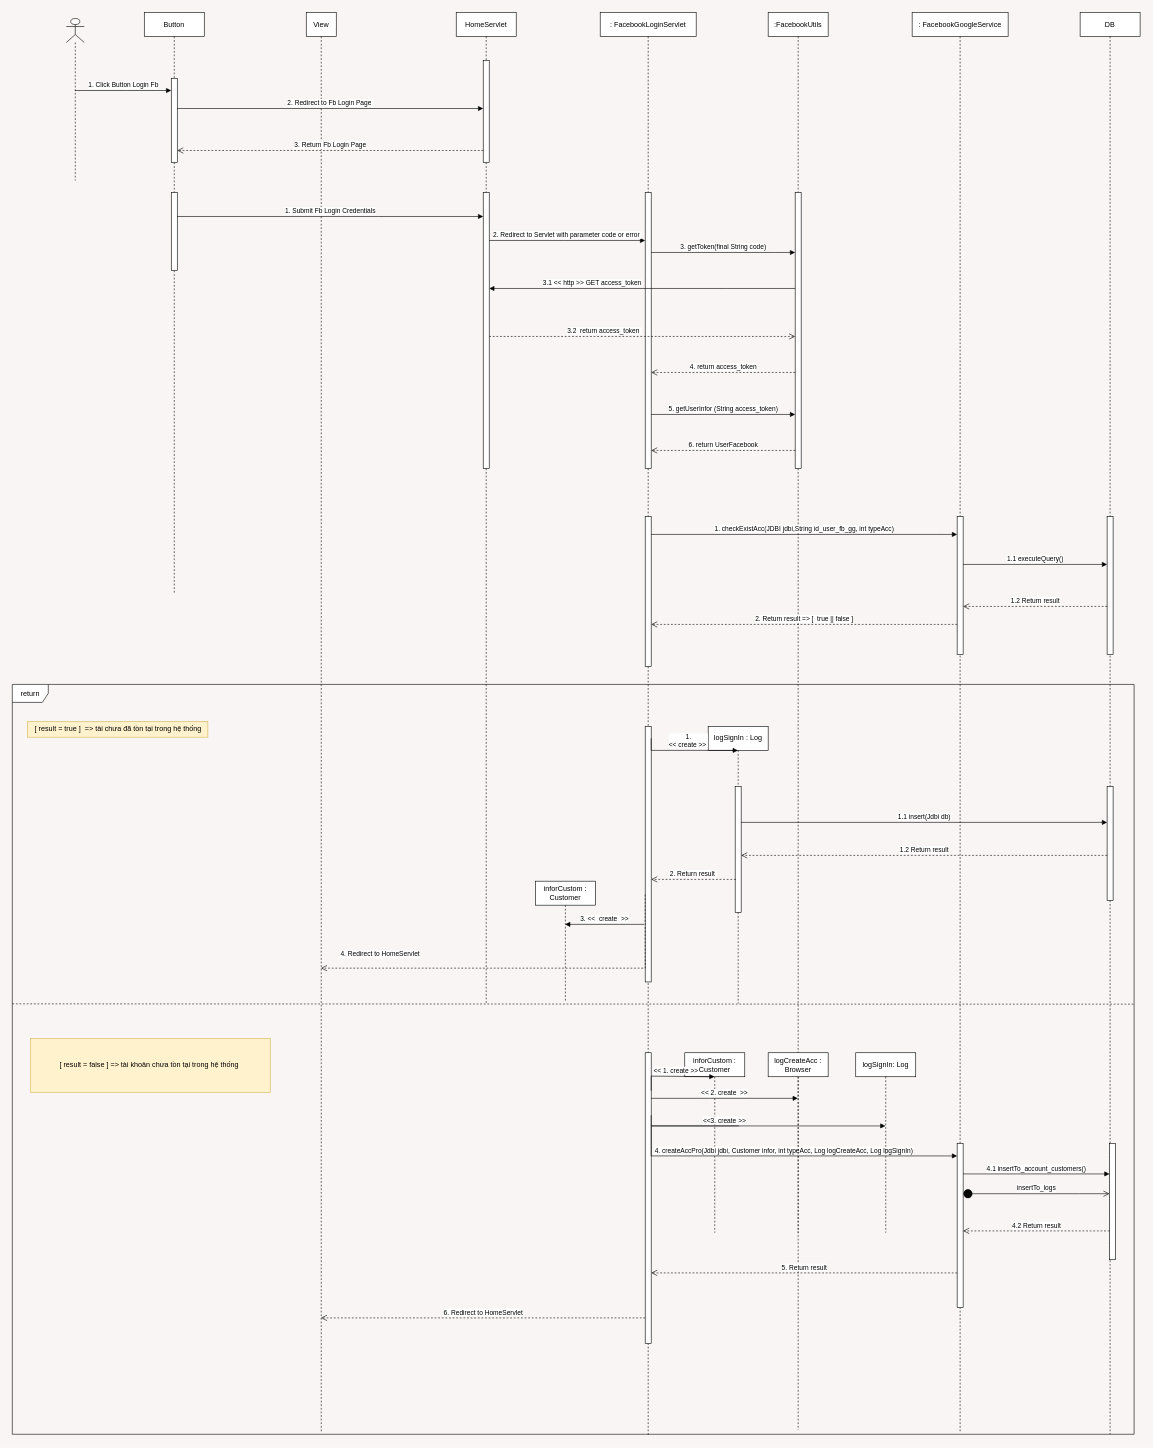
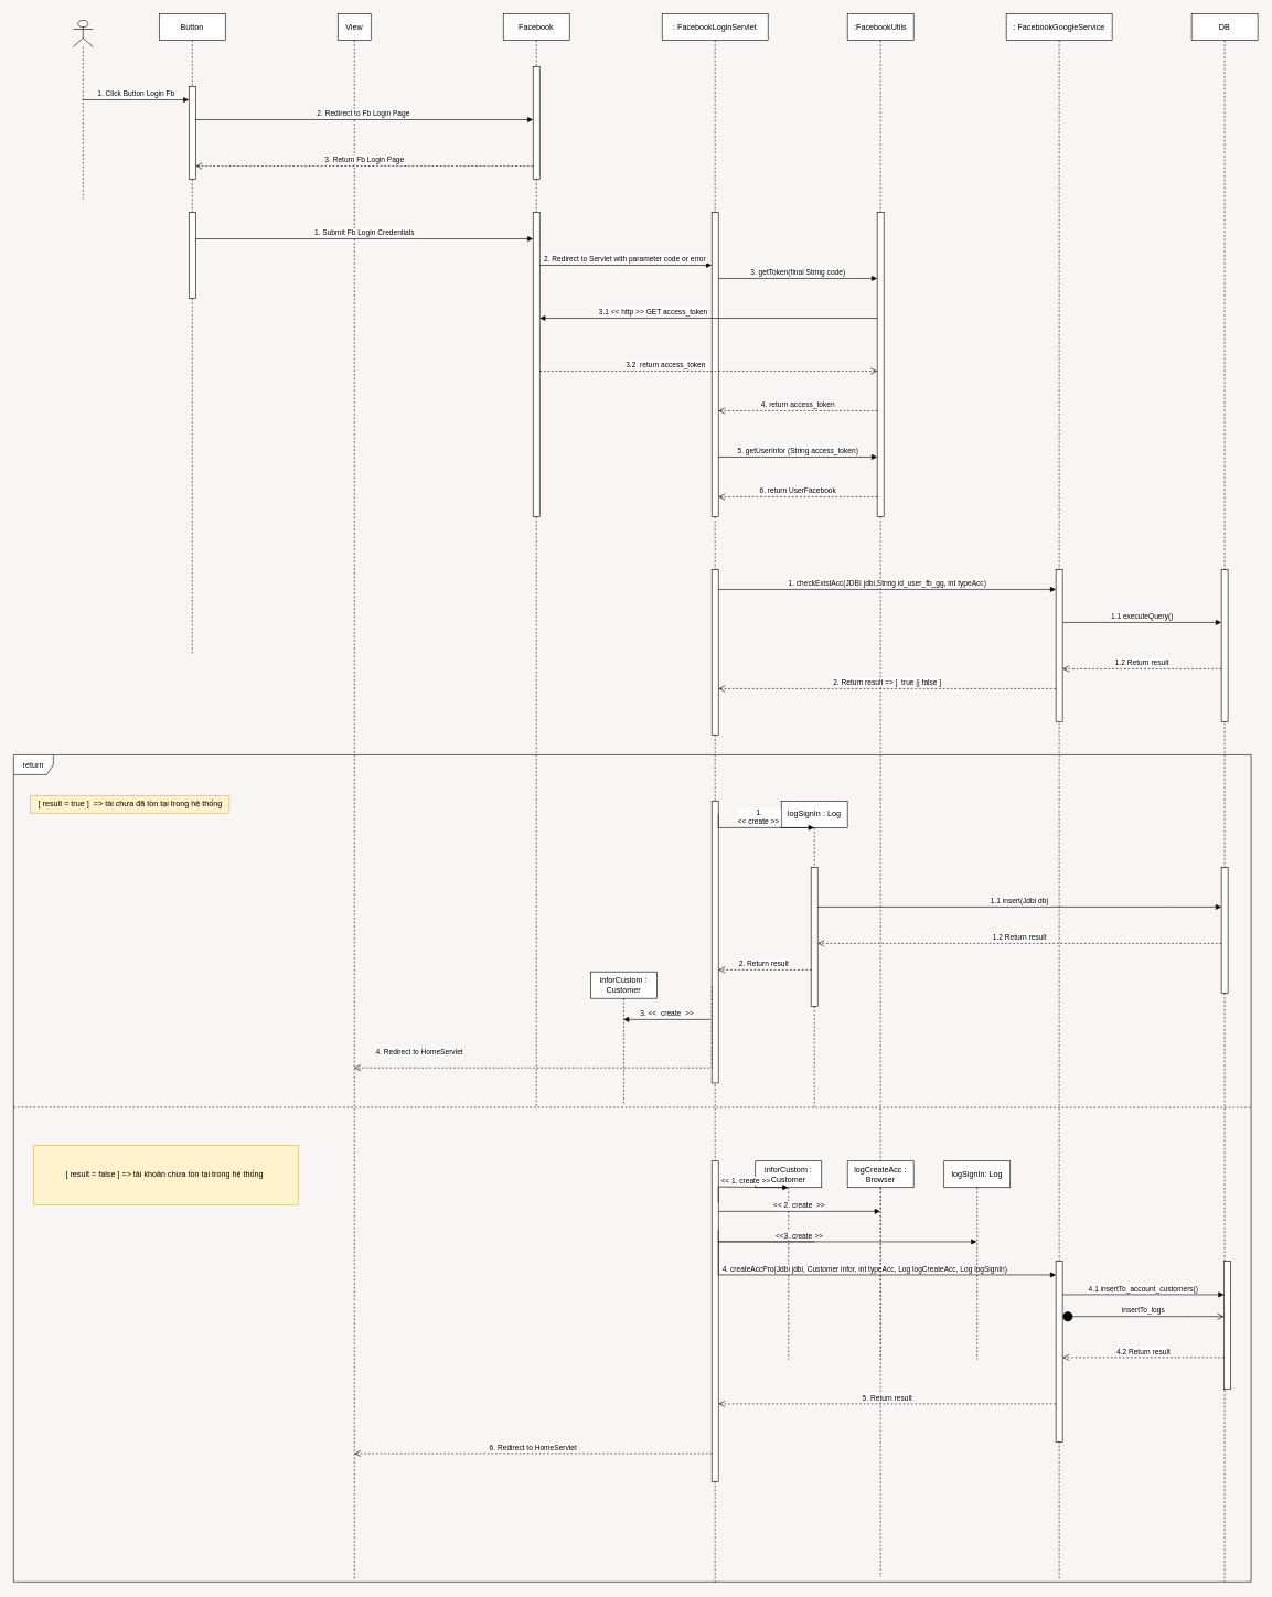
- <mxCell id="15" value="HomeServlet" style="shape=umlLifeline;perimeter=lifelinePerimeter;whiteSpace=wrap;html=1;container=1;dropTarget=0;collapsible=0;recursiveResize=0;outlineConnect=0;portConstraint=eastwest;newEdgeStyle={&quot;edgeStyle&quot;:&quot;elbowEdgeStyle&quot;,&quot;elbow&quot;:&quot;vertical&quot;,&quot;curved&quot;:0,&quot;rounded&quot;:0};" vertex="1" parent="1"><mxGeometry x="760" y="20" width="100" height="1651" as="geometry" /></mxCell>
+ <mxCell id="15" value="Facebook" style="shape=umlLifeline;perimeter=lifelinePerimeter;whiteSpace=wrap;html=1;container=1;dropTarget=0;collapsible=0;recursiveResize=0;outlineConnect=0;portConstraint=eastwest;newEdgeStyle={&quot;edgeStyle&quot;:&quot;elbowEdgeStyle&quot;,&quot;elbow&quot;:&quot;vertical&quot;,&quot;curved&quot;:0,&quot;rounded&quot;:0};" vertex="1" parent="1"><mxGeometry x="760" y="20" width="100" height="1651" as="geometry" /></mxCell>
